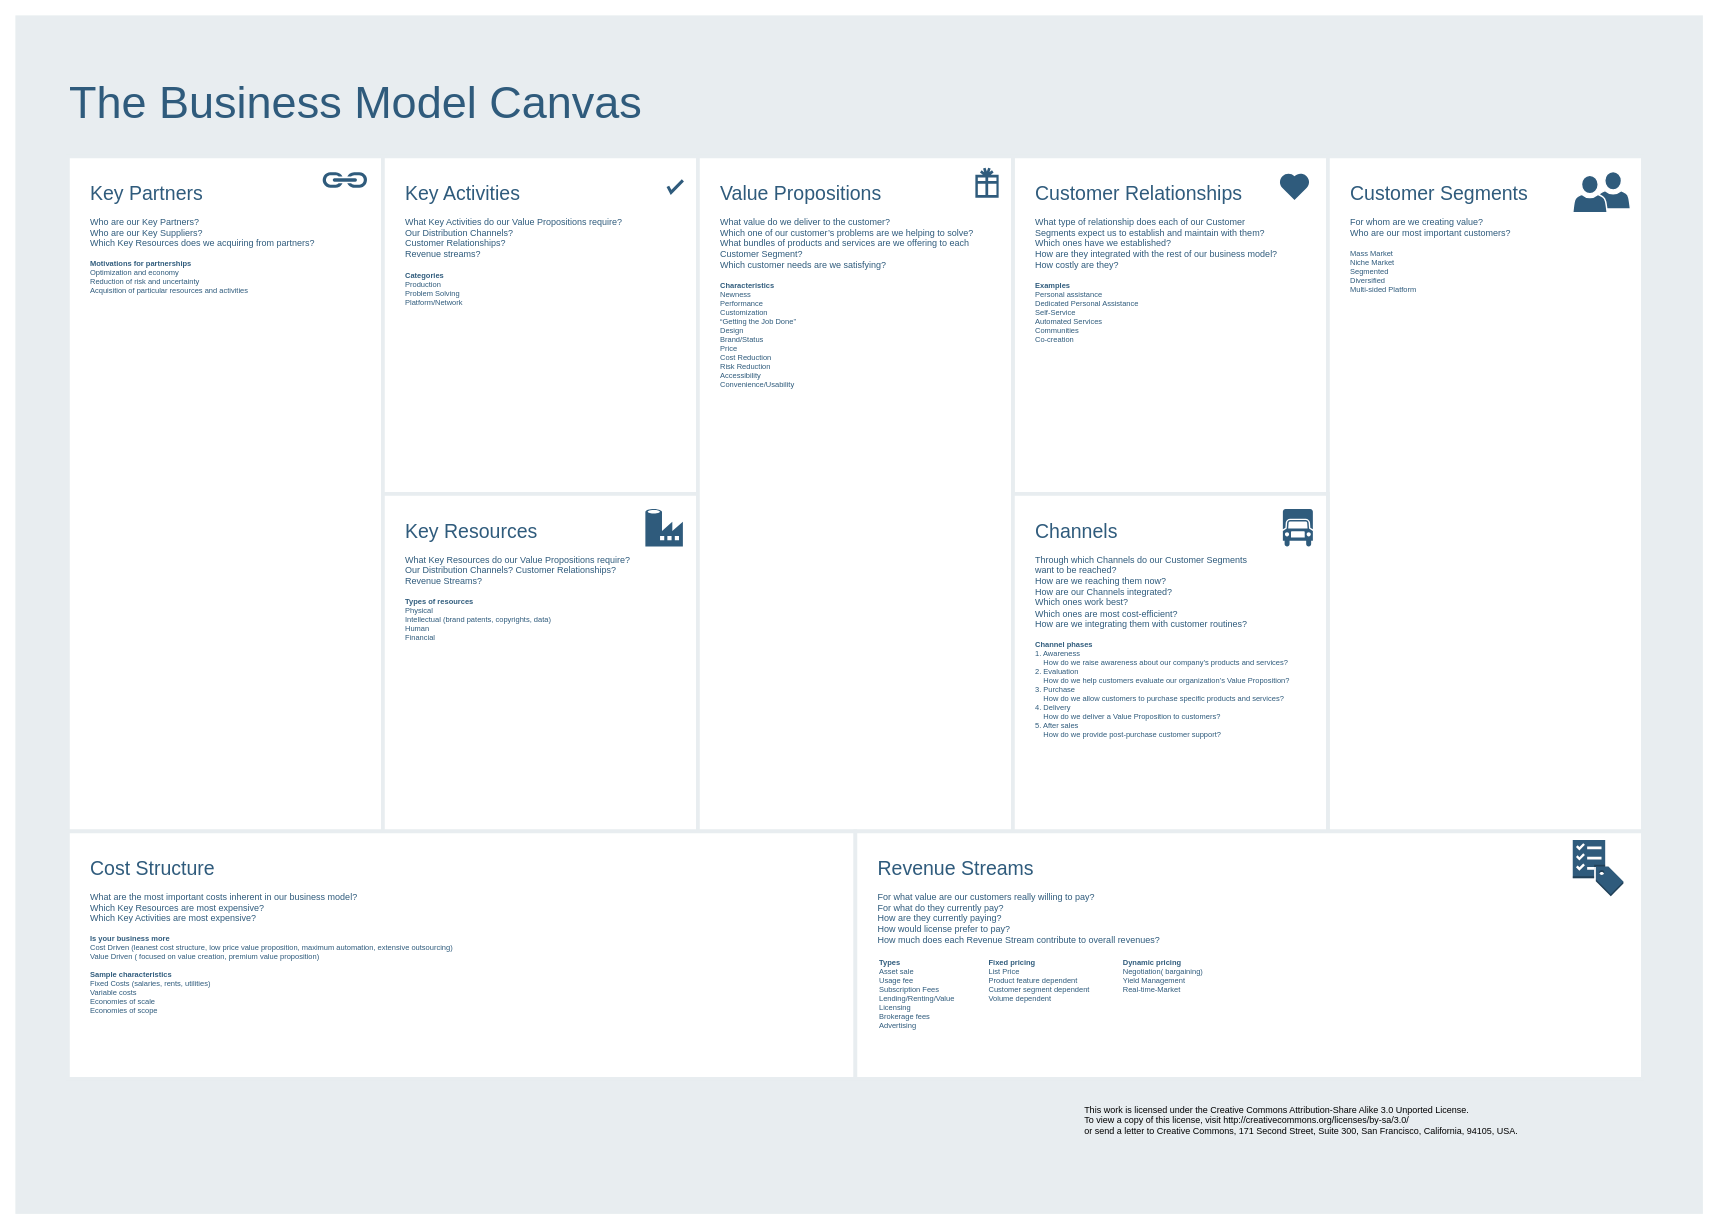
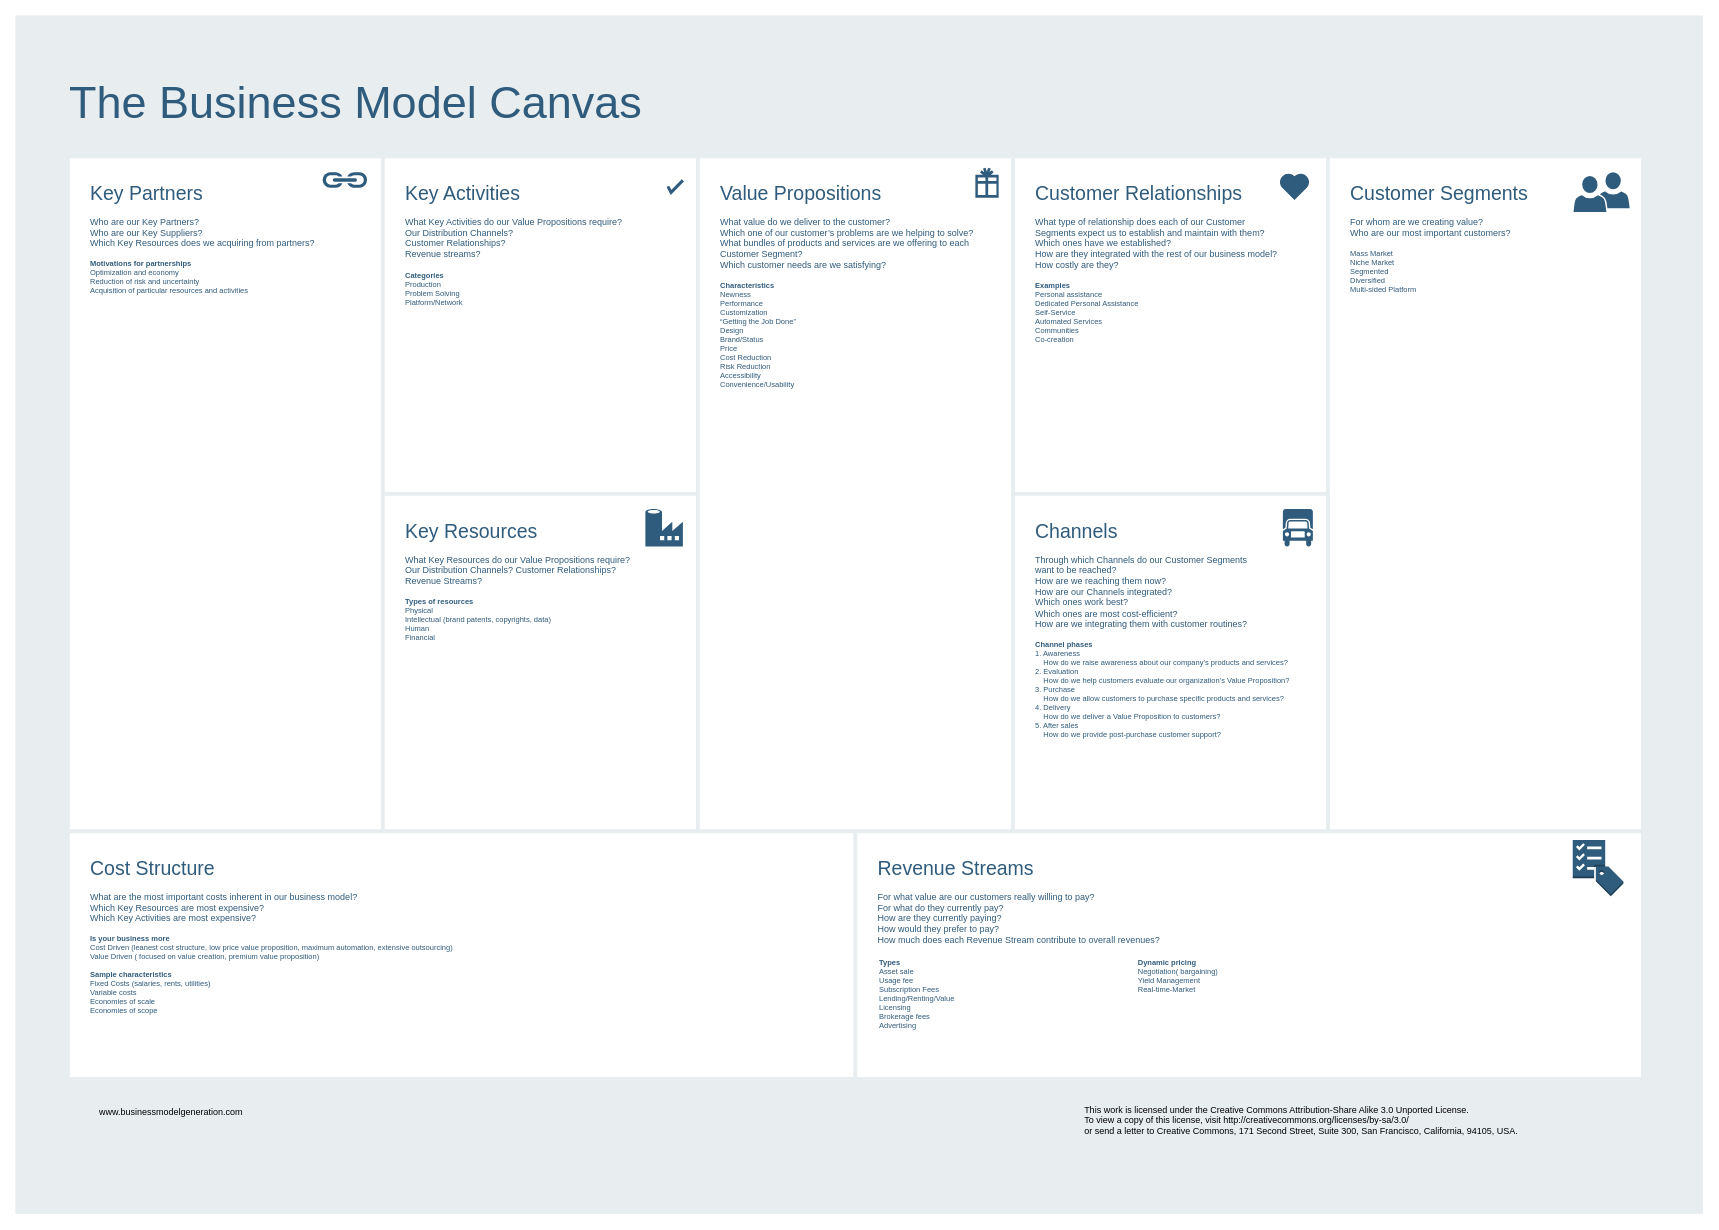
- <mxCell id="11" value="&lt;div style=&quot;font-size: 26px&quot;&gt;&lt;font style=&quot;font-size: 26px&quot;&gt;Revenue Streams&lt;/font&gt;&lt;/div&gt;&lt;div&gt;&lt;br&gt;&lt;/div&gt;&lt;div&gt;For what value are our customers really willing to pay?&lt;/div&gt;&lt;div&gt;For what do they currently pay?&lt;/div&gt;&lt;div&gt;How are they currently paying?&lt;/div&gt;&lt;div&gt;How would license prefer to pay?&lt;/div&gt;&lt;div&gt;How much does each Revenue Stream contribute to overall revenues?&lt;/div&gt;" style="rounded=0;whiteSpace=wrap;html=1;shadow=0;labelBackgroundColor=none;strokeColor=#e8edf0;strokeWidth=5;fillColor=#ffffff;fontSize=12;fontColor=#2F5B7C;align=left;verticalAlign=top;spacing=30;" parent="1" vertex="1"><mxGeometry x="1140" y="1108" width="1050" height="330" as="geometry" /></mxCell>
+ <mxCell id="11" value="&lt;div style=&quot;font-size: 26px&quot;&gt;&lt;font style=&quot;font-size: 26px&quot;&gt;Revenue Streams&lt;/font&gt;&lt;/div&gt;&lt;div&gt;&lt;br&gt;&lt;/div&gt;&lt;div&gt;For what value are our customers really willing to pay?&lt;/div&gt;&lt;div&gt;For what do they currently pay?&lt;/div&gt;&lt;div&gt;How are they currently paying?&lt;/div&gt;&lt;div&gt;How would they prefer to pay?&lt;/div&gt;&lt;div&gt;How much does each Revenue Stream contribute to overall revenues?&lt;/div&gt;" style="rounded=0;whiteSpace=wrap;html=1;shadow=0;labelBackgroundColor=none;strokeColor=#e8edf0;strokeWidth=5;fillColor=#ffffff;fontSize=12;fontColor=#2F5B7C;align=left;verticalAlign=top;spacing=30;" parent="1" vertex="1"><mxGeometry x="1140" y="1108" width="1050" height="330" as="geometry" /></mxCell>
- <mxCell id="16" value="&lt;div style=&quot;font-size: 10px&quot;&gt;&lt;b&gt;Dynamic pricing&lt;/b&gt;&lt;/div&gt;&lt;div style=&quot;font-size: 10px&quot;&gt;Negotiation( bargaining)&lt;/div&gt;&lt;div style=&quot;font-size: 10px&quot;&gt;Yield Management&lt;/div&gt;&lt;div style=&quot;font-size: 10px&quot;&gt;Real-time-Market&lt;/div&gt;" style="text;html=1;resizable=0;points=[];autosize=1;align=left;verticalAlign=top;spacingTop=-4;fontSize=10;fontColor=#2F5B7C;" parent="1" vertex="1"><mxGeometry x="1494.5" y="1274" width="120" height="50" as="geometry" /></mxCell>
+ <mxCell id="16" value="&lt;div style=&quot;font-size: 10px&quot;&gt;&lt;b&gt;Dynamic pricing&lt;/b&gt;&lt;/div&gt;&lt;div style=&quot;font-size: 10px&quot;&gt;Negotiation( bargaining)&lt;/div&gt;&lt;div style=&quot;font-size: 10px&quot;&gt;Yield Management&lt;/div&gt;&lt;div style=&quot;font-size: 10px&quot;&gt;Real-time-Market&lt;/div&gt;" style="text;html=1;resizable=0;points=[];autosize=1;align=left;verticalAlign=top;spacingTop=-4;fontSize=10;fontColor=#2F5B7C;" parent="1" vertex="1"><mxGeometry x="1514.5" y="1274" width="120" height="50" as="geometry" /></mxCell>
- <mxCell id="17" value="&lt;div style=&quot;font-size: 10px&quot;&gt;&lt;b&gt;Fixed pricing&lt;/b&gt;&lt;/div&gt;&lt;div style=&quot;font-size: 10px&quot;&gt;List Price&lt;/div&gt;&lt;div style=&quot;font-size: 10px&quot;&gt;Product feature dependent&lt;/div&gt;&lt;div style=&quot;font-size: 10px&quot;&gt;Customer segment dependent&lt;/div&gt;&lt;div style=&quot;font-size: 10px&quot;&gt;Volume dependent&lt;/div&gt;" style="text;html=1;resizable=0;points=[];autosize=1;align=left;verticalAlign=top;spacingTop=-4;fontSize=10;fontColor=#2F5B7C;" parent="1" vertex="1"><mxGeometry x="1315.5" y="1274" width="150" height="60" as="geometry" /></mxCell>
+ <mxCell id="27" value="www.businessmodelgeneration.com" style="text" parent="1" vertex="1"><mxGeometry x="130" y="1468" width="360" height="26" as="geometry" /></mxCell>
